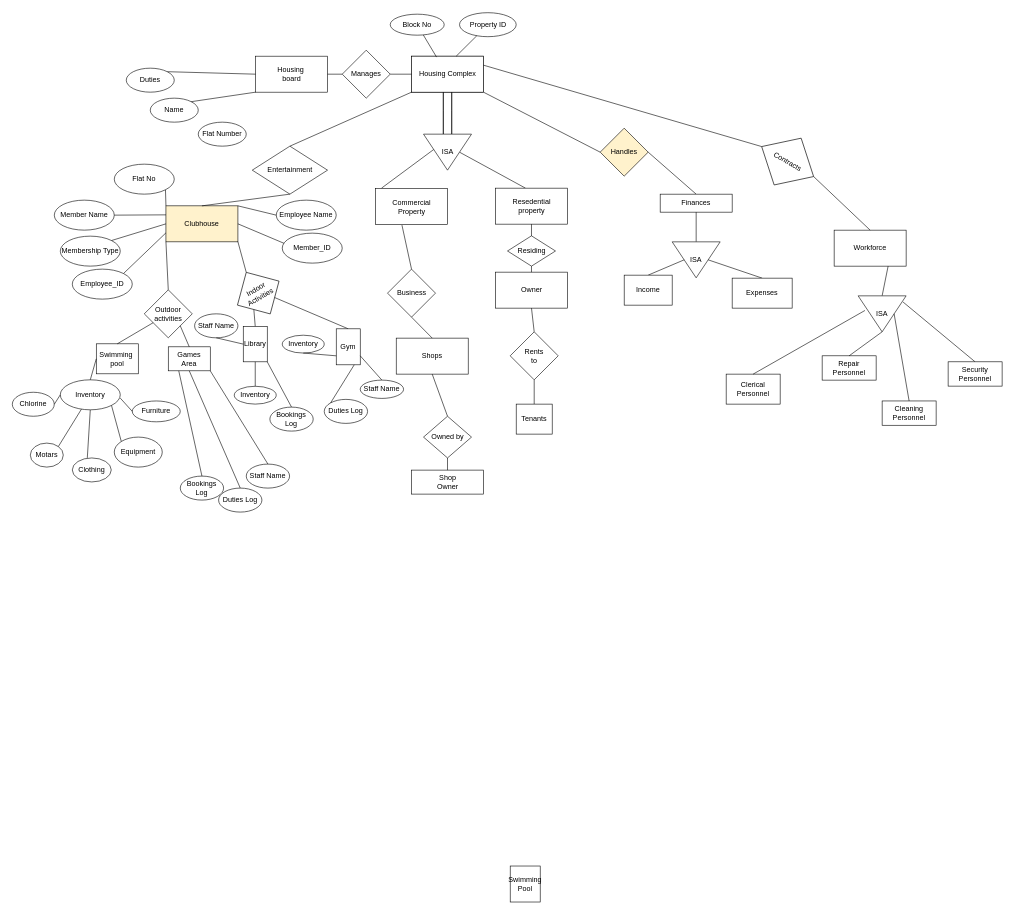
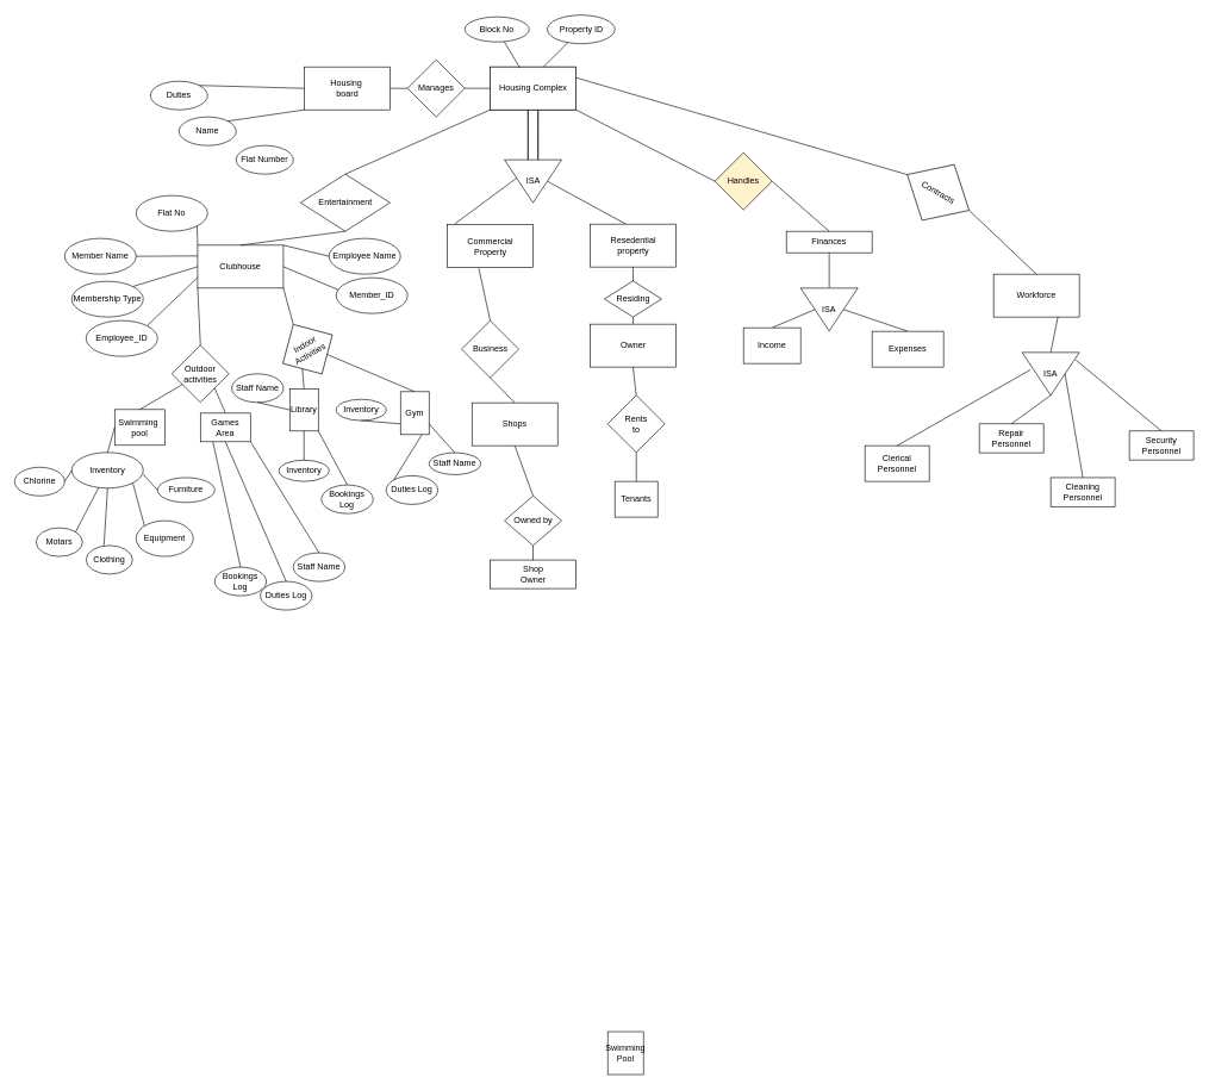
- <mxCell id="15" value="Clubhouse" style="whiteSpace=wrap;html=1;fillColor=#fff2cc;" parent="1" vertex="1"><mxGeometry x="276.12" y="342.5" width="120" height="60" as="geometry" /></mxCell>
+ <mxCell id="15" value="Clubhouse" style="whiteSpace=wrap;html=1;" parent="1" vertex="1"><mxGeometry x="276.12" y="342.5" width="120" height="60" as="geometry" /></mxCell>
- <mxCell id="97" value="Motars" style="ellipse;whiteSpace=wrap;html=1;" vertex="1" parent="1"><mxGeometry x="50" y="738" width="55" height="40" as="geometry" /></mxCell>
+ <mxCell id="97" value="Motars" style="ellipse;whiteSpace=wrap;html=1;" vertex="1" parent="1"><mxGeometry x="50" y="738" width="65" height="40" as="geometry" /></mxCell>
